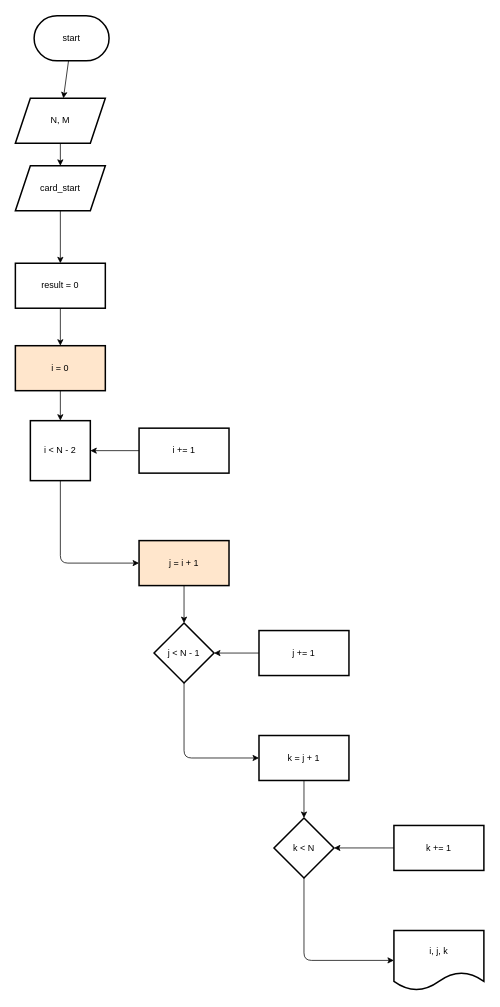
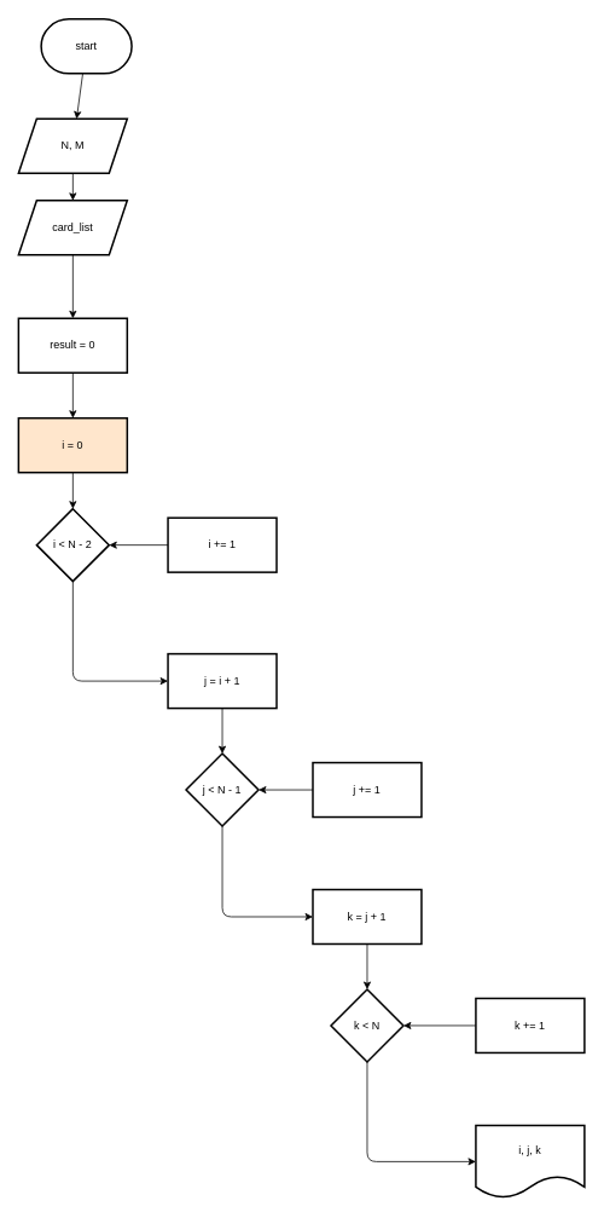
- <mxCell id="7" value="card_start" style="shape=parallelogram;perimeter=parallelogramPerimeter;whiteSpace=wrap;html=1;fixedSize=1;strokeWidth=2;" parent="1" vertex="1"><mxGeometry x="20" y="220" width="120" height="60" as="geometry" /></mxCell>
+ <mxCell id="7" value="card_list" style="shape=parallelogram;perimeter=parallelogramPerimeter;whiteSpace=wrap;html=1;fixedSize=1;strokeWidth=2;" parent="1" vertex="1"><mxGeometry x="20" y="220" width="120" height="60" as="geometry" /></mxCell>
- <mxCell id="13" value="i &amp;lt; N - 2" style="whiteSpace=wrap;html=1;strokeWidth=2;rounded=0;" vertex="1" parent="1"><mxGeometry x="40" y="560" width="80" height="80" as="geometry" /></mxCell>
+ <mxCell id="13" value="i &amp;lt; N - 2" style="rhombus;whiteSpace=wrap;html=1;strokeWidth=2;" vertex="1" parent="1"><mxGeometry x="40" y="560" width="80" height="80" as="geometry" /></mxCell>
- <mxCell id="17" value="j = i + 1" style="whiteSpace=wrap;html=1;strokeWidth=2;fillColor=#ffe6cc;" vertex="1" parent="1"><mxGeometry x="185" y="720" width="120" height="60" as="geometry" /></mxCell>
+ <mxCell id="17" value="j = i + 1" style="whiteSpace=wrap;html=1;strokeWidth=2;" vertex="1" parent="1"><mxGeometry x="185" y="720" width="120" height="60" as="geometry" /></mxCell>
